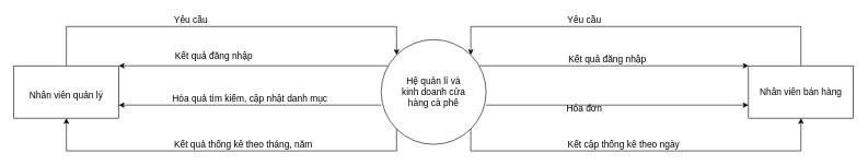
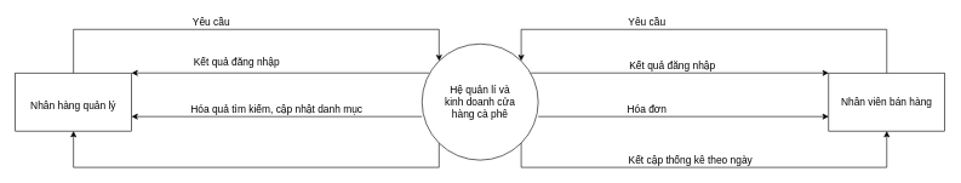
- <mxCell id="5" value="Nhân viên quản lý" style="text;html=1;strokeColor=none;fillColor=none;align=center;verticalAlign=middle;whiteSpace=wrap;rounded=0;fontSize=14;" parent="1" vertex="1"><mxGeometry x="40" y="130" width="120" height="30" as="geometry" /></mxCell>
+ <mxCell id="5" value="Nhân hàng quản lý" style="text;html=1;strokeColor=none;fillColor=none;align=center;verticalAlign=middle;whiteSpace=wrap;rounded=0;fontSize=14;" parent="1" vertex="1"><mxGeometry x="40" y="130" width="120" height="30" as="geometry" /></mxCell>
- <mxCell id="8" value="Hóa đơn" style="text;html=1;strokeColor=none;fillColor=none;align=center;verticalAlign=middle;whiteSpace=wrap;rounded=0;fontSize=14;" parent="1" vertex="1"><mxGeometry x="810" y="155" width="160" height="20" as="geometry" /></mxCell>
+ <mxCell id="8" value="Hóa đơn" style="text;html=1;strokeColor=none;fillColor=none;align=center;verticalAlign=middle;whiteSpace=wrap;rounded=0;fontSize=14;" parent="1" vertex="1"><mxGeometry x="810" y="140" width="160" height="20" as="geometry" /></mxCell>
- <mxCell id="14" value="Kết quả thống kê theo tháng, năm" style="text;html=1;strokeColor=none;fillColor=none;align=center;verticalAlign=middle;whiteSpace=wrap;rounded=0;fontSize=14;" parent="1" vertex="1"><mxGeometry y="210" width="220" height="20" as="geometry" x="260" /></mxCell>
